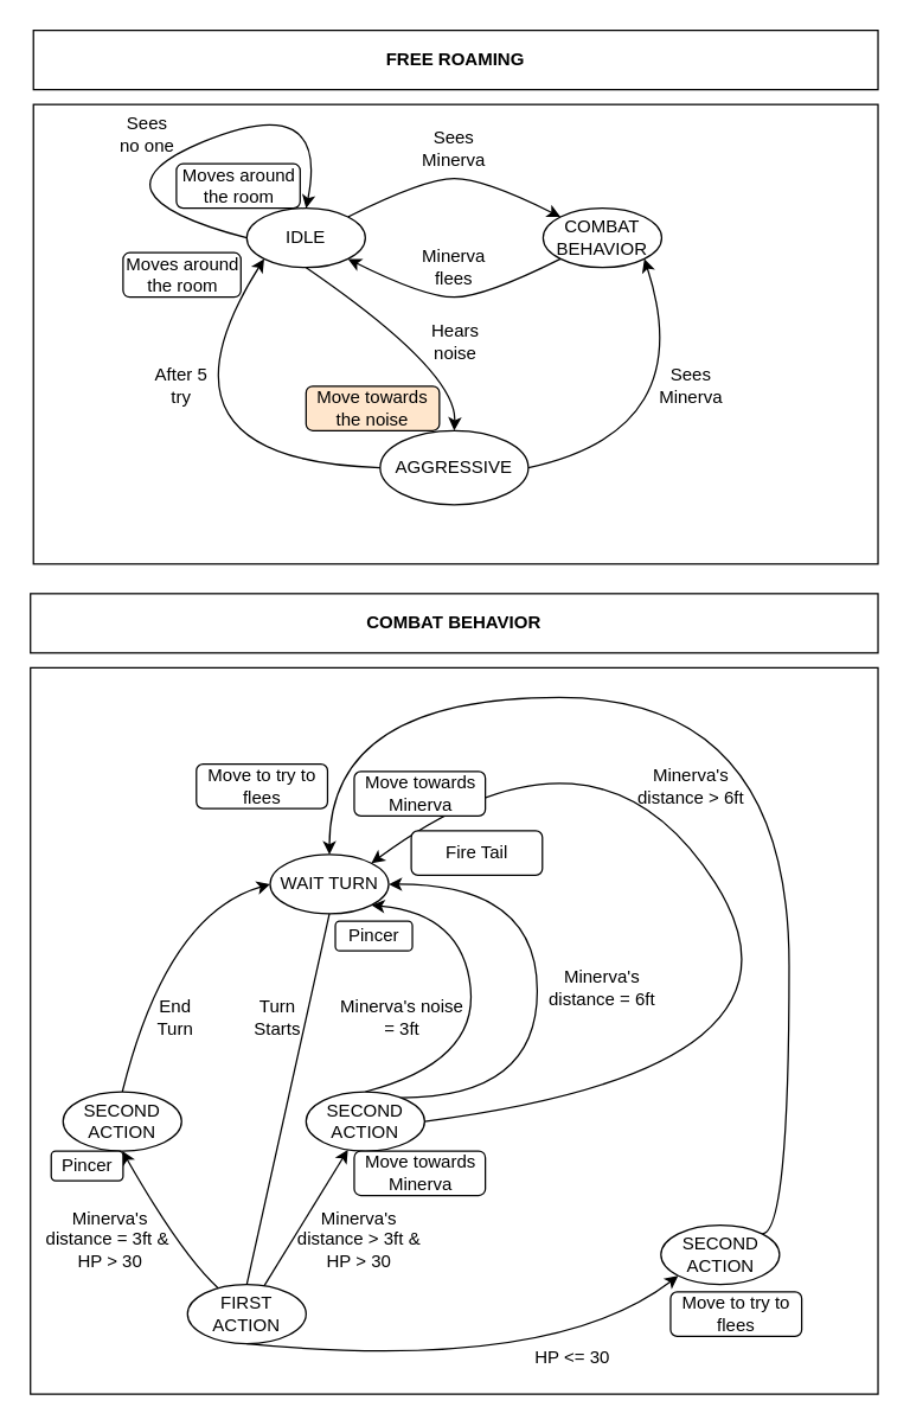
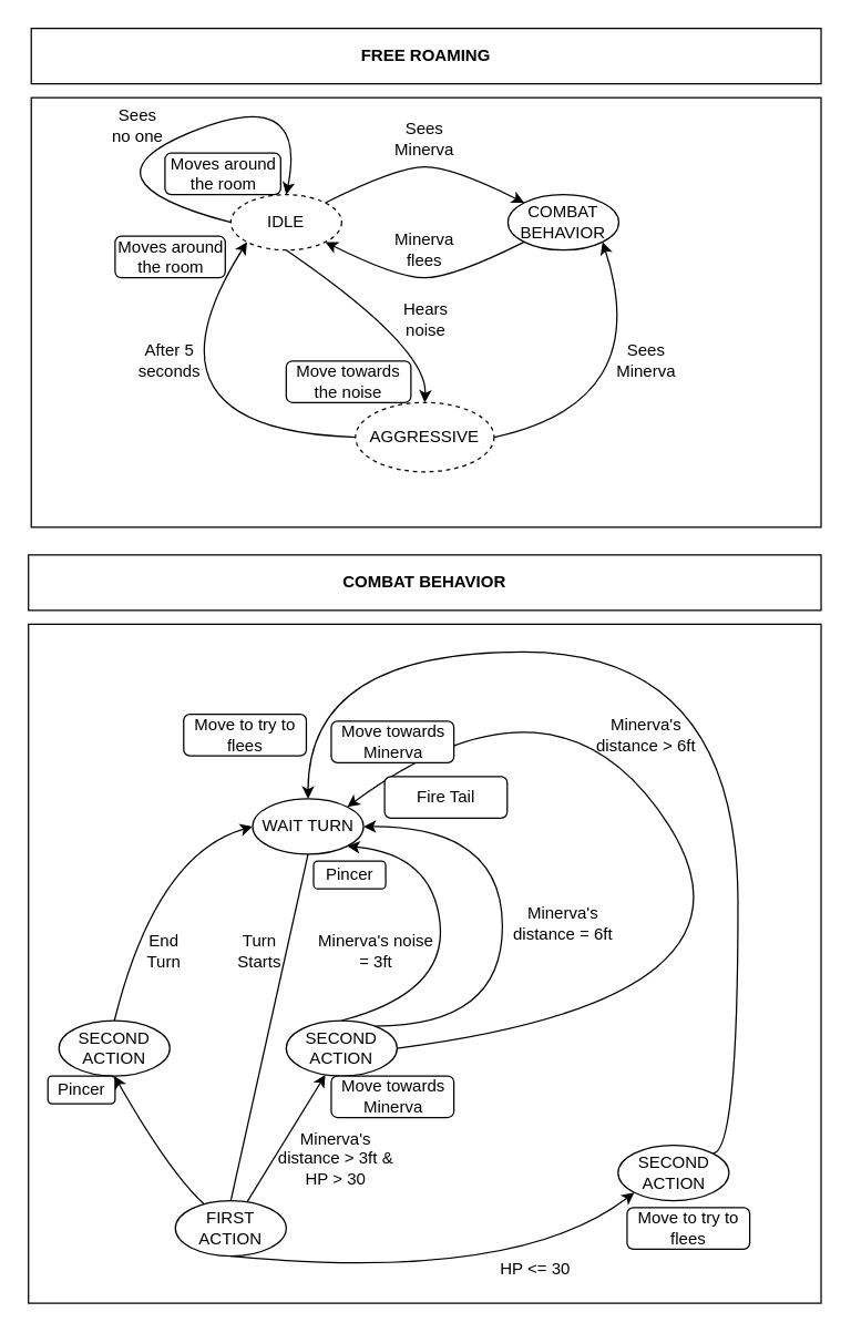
- <mxCell id="4" value="IDLE" style="ellipse;whiteSpace=wrap;html=1;" parent="1" vertex="1"><mxGeometry x="166" y="140" width="80" height="40" as="geometry" /></mxCell>
+ <mxCell id="4" value="IDLE" style="ellipse;whiteSpace=wrap;html=1;dashed=1;" parent="1" vertex="1"><mxGeometry x="166" y="140" width="80" height="40" as="geometry" /></mxCell>
- <mxCell id="19" value="After 5 try" style="text;html=1;strokeColor=none;fillColor=none;align=center;verticalAlign=middle;whiteSpace=wrap;rounded=0;" parent="1" vertex="1"><mxGeometry x="102.25" y="250" width="40" height="20" as="geometry" /></mxCell>
+ <mxCell id="19" value="After 5 seconds" style="text;html=1;strokeColor=none;fillColor=none;align=center;verticalAlign=middle;whiteSpace=wrap;rounded=0;" parent="1" vertex="1"><mxGeometry x="102.25" y="250" width="40" height="20" as="geometry" /></mxCell>
- <mxCell id="17" value="Move towards the noise" style="rounded=1;whiteSpace=wrap;html=1;fillColor=#ffe6cc;" parent="1" vertex="1"><mxGeometry x="206" y="260" width="90" height="30" as="geometry" /></mxCell>
+ <mxCell id="17" value="Move towards the noise" style="rounded=1;whiteSpace=wrap;html=1;" parent="1" vertex="1"><mxGeometry x="206" y="260" width="90" height="30" as="geometry" /></mxCell>
- <mxCell id="14" value="AGGRESSIVE" style="ellipse;whiteSpace=wrap;html=1;" parent="1" vertex="1"><mxGeometry x="256" y="290" width="100" height="50" as="geometry" /></mxCell>
+ <mxCell id="14" value="AGGRESSIVE" style="ellipse;whiteSpace=wrap;html=1;dashed=1;" parent="1" vertex="1"><mxGeometry x="256" y="290" width="100" height="50" as="geometry" /></mxCell>
- <mxCell id="33" value="Minerva's distance = 3ft &amp;amp;&amp;nbsp;&lt;br&gt;HP &amp;gt; 30" style="text;html=1;strokeColor=none;fillColor=none;align=center;verticalAlign=middle;whiteSpace=wrap;rounded=0;" parent="1" vertex="1"><mxGeometry x="28.5" y="826" width="90" height="20" as="geometry" /></mxCell>
